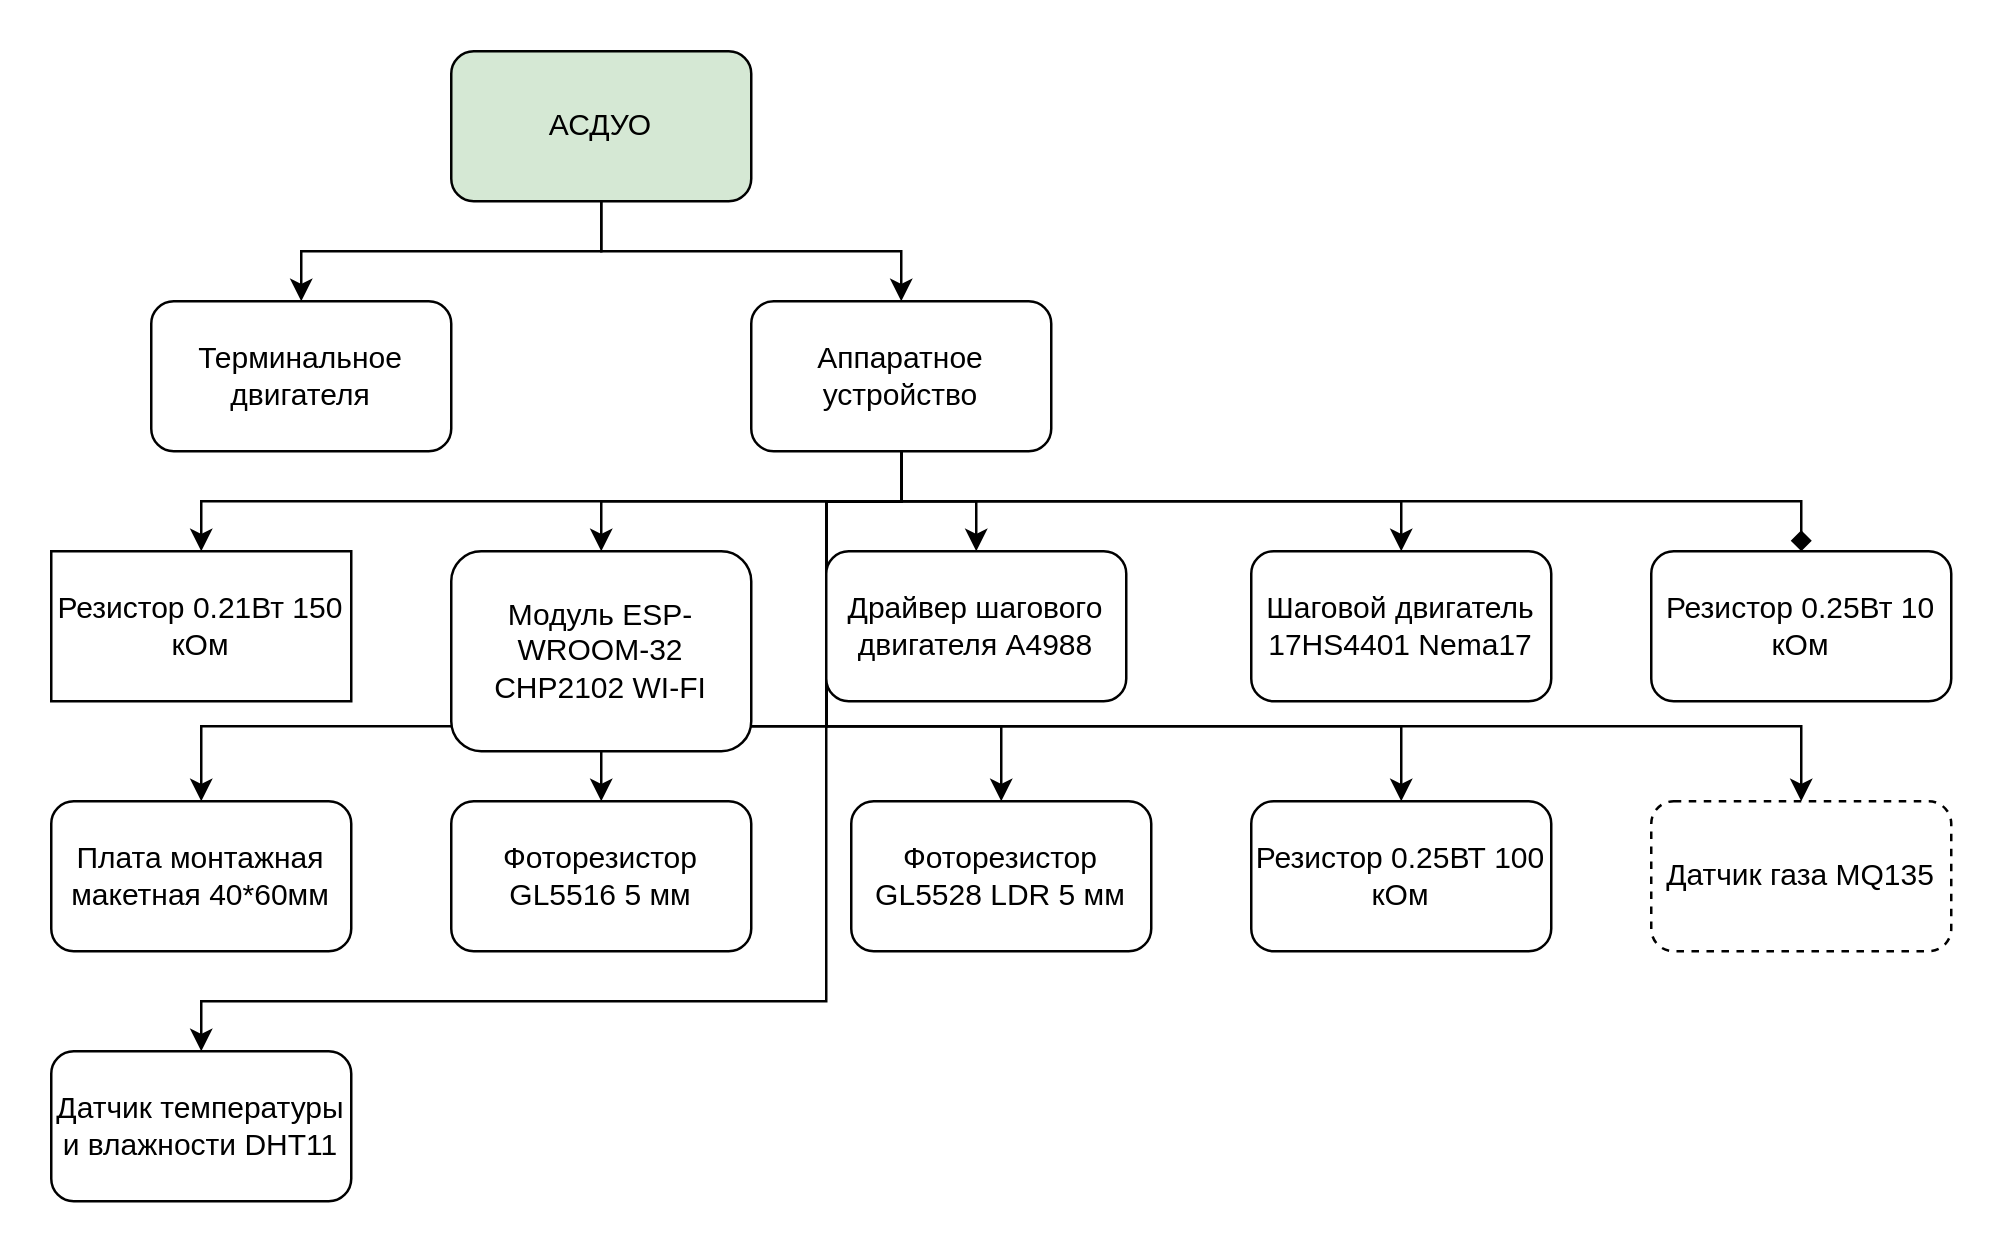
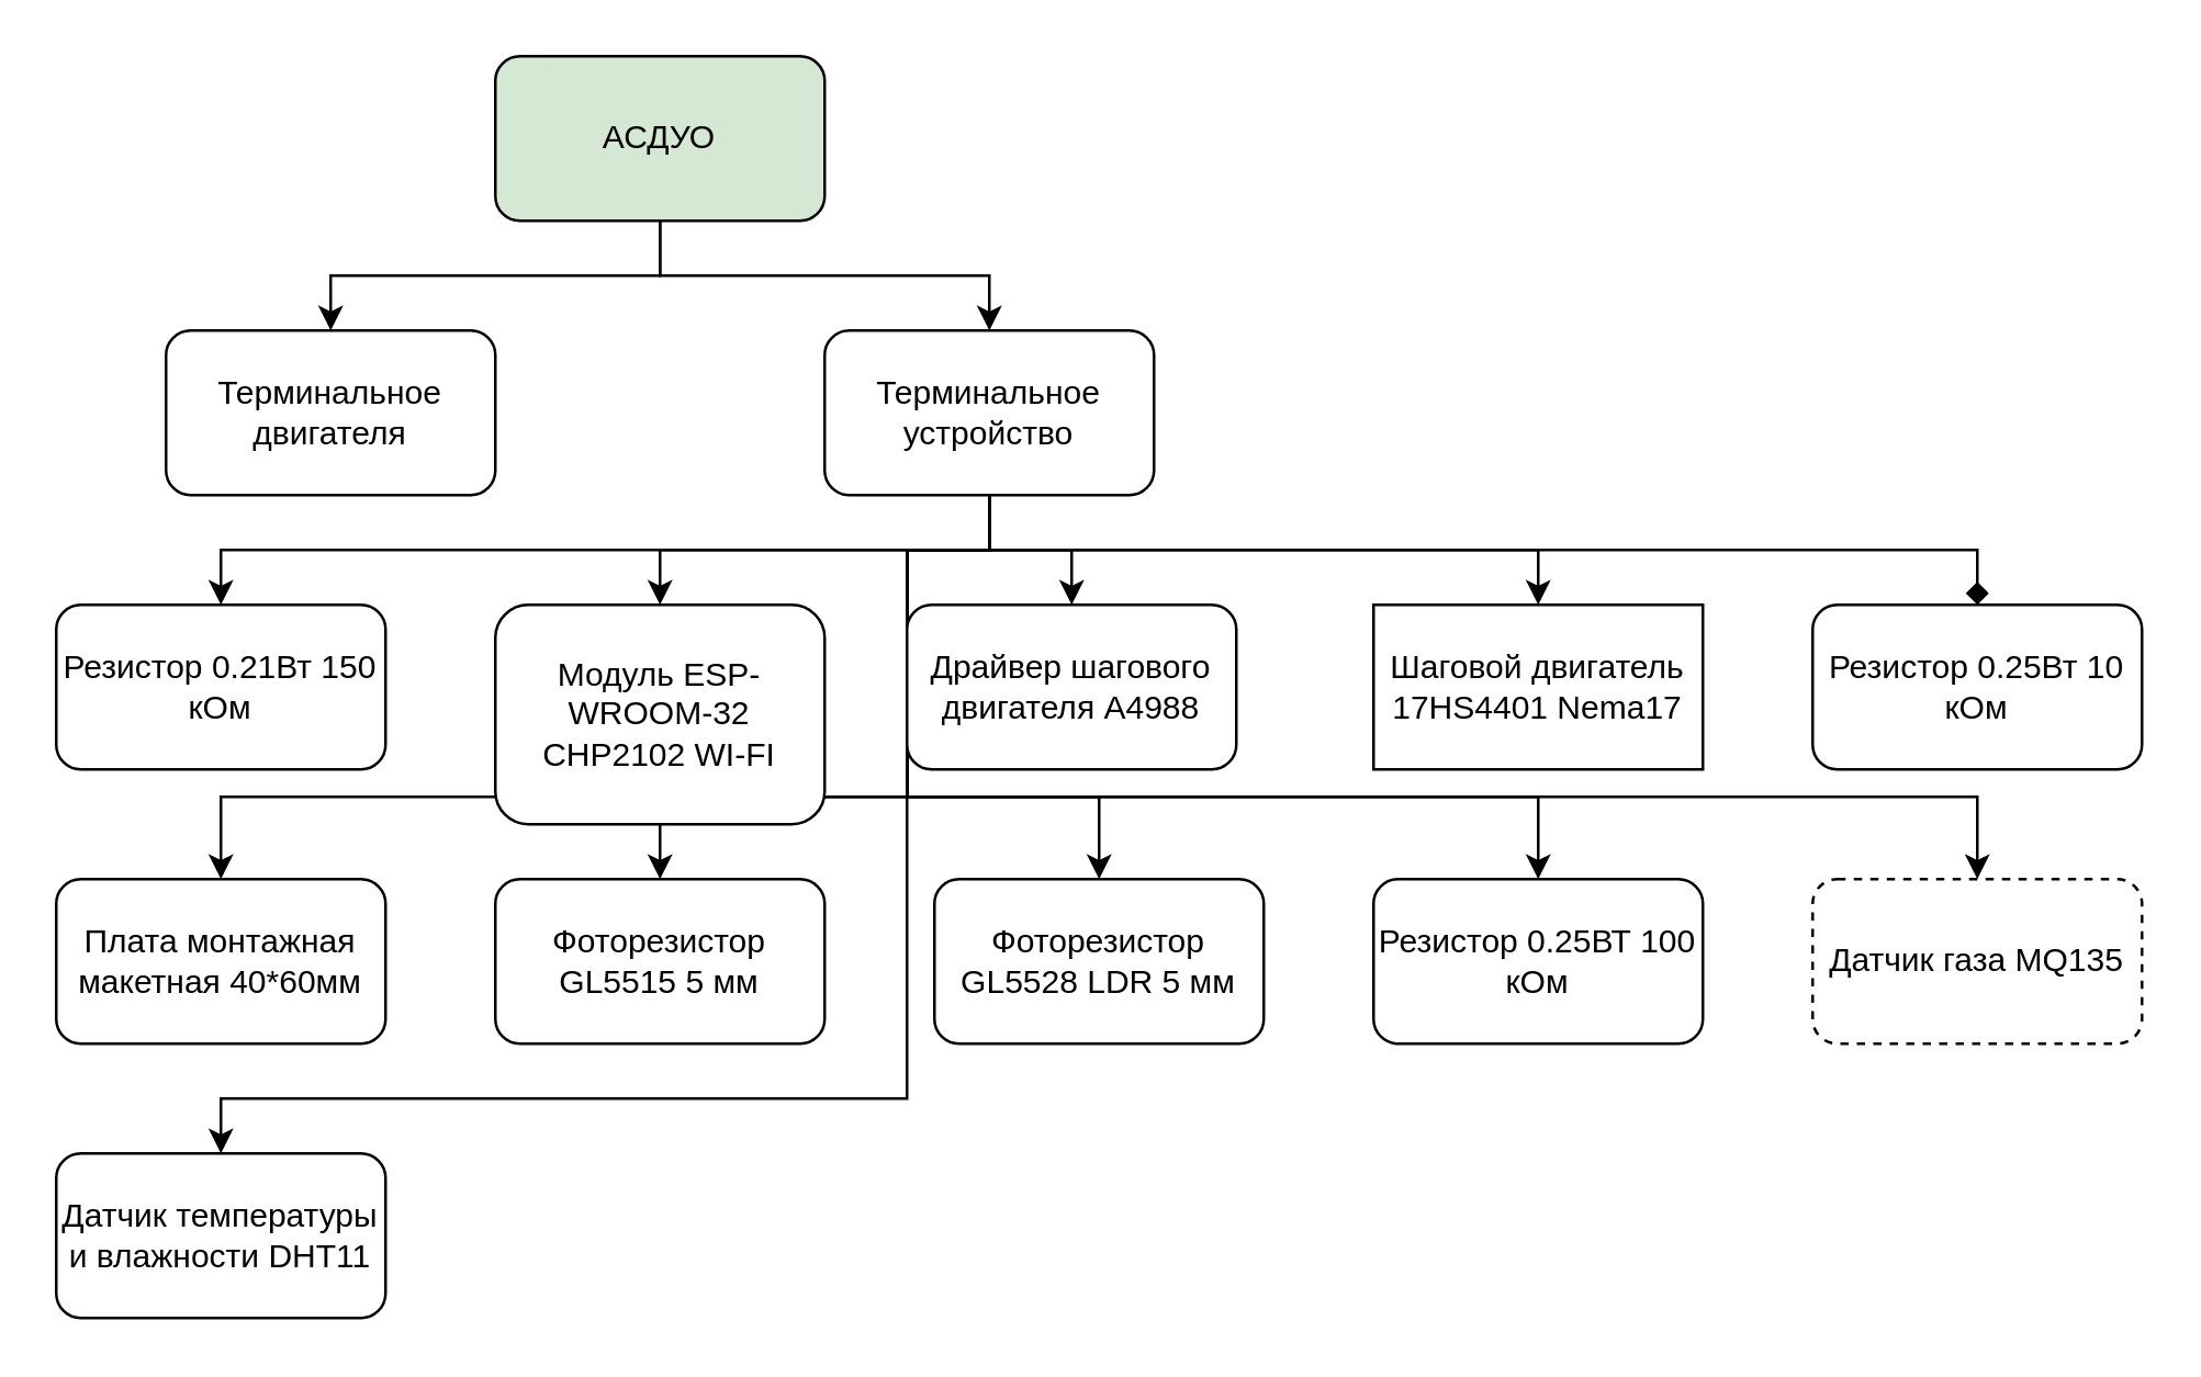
- <mxCell id="17" value="Аппаратное устройство" style="whiteSpace=wrap;html=1;rounded=1;" vertex="1" parent="1"><mxGeometry x="300" y="120" width="120" height="60" as="geometry" /></mxCell>
+ <mxCell id="17" value="Терминальное устройство" style="whiteSpace=wrap;html=1;rounded=1;" vertex="1" parent="1"><mxGeometry x="300" y="120" width="120" height="60" as="geometry" /></mxCell>
- <mxCell id="18" value="Резистор 0.21Вт 150 кОм" style="whiteSpace=wrap;html=1;rounded=0;" vertex="1" parent="1"><mxGeometry y="220" width="120" height="60" as="geometry" x="20" /></mxCell>
+ <mxCell id="18" value="Резистор 0.21Вт 150 кОм" style="whiteSpace=wrap;html=1;rounded=1;" vertex="1" parent="1"><mxGeometry y="220" width="120" height="60" as="geometry" x="20" /></mxCell>
- <mxCell id="24" value="Шаговой двигатель 17HS4401 Nema17" style="whiteSpace=wrap;html=1;rounded=1;" vertex="1" parent="1"><mxGeometry x="500" y="220" width="120" height="60" as="geometry" /></mxCell>
+ <mxCell id="24" value="Шаговой двигатель 17HS4401 Nema17" style="whiteSpace=wrap;html=1;rounded=0;" vertex="1" parent="1"><mxGeometry x="500" y="220" width="120" height="60" as="geometry" /></mxCell>
- <mxCell id="21" value="Фоторезистор GL5516 5 мм" style="whiteSpace=wrap;html=1;rounded=1;" vertex="1" parent="1"><mxGeometry x="180" y="320" width="120" height="60" as="geometry" /></mxCell>
+ <mxCell id="21" value="Фоторезистор GL5515 5 мм" style="whiteSpace=wrap;html=1;rounded=1;" vertex="1" parent="1"><mxGeometry x="180" y="320" width="120" height="60" as="geometry" /></mxCell>
